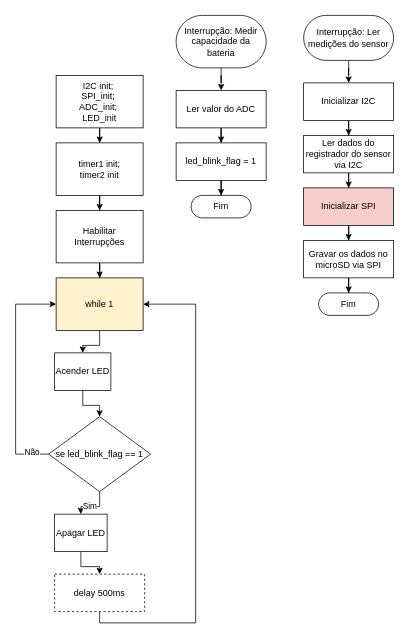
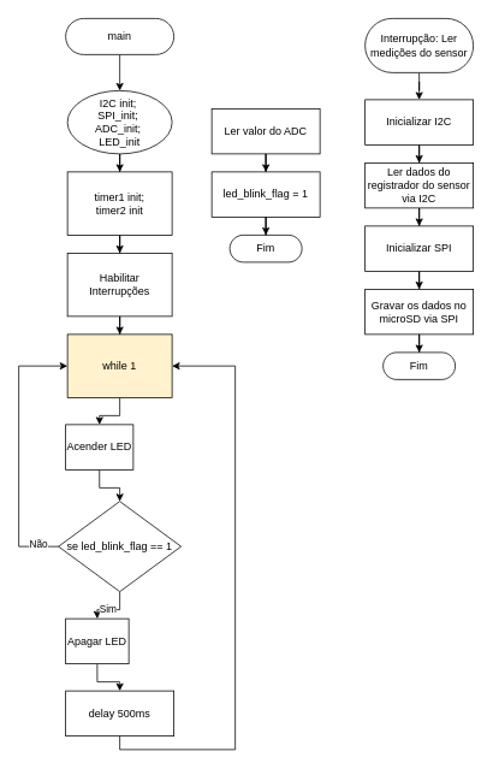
+ <mxCell id="19" value="main" style="html=1;dashed=0;whiteSpace=wrap;shape=mxgraph.dfd.start" vertex="1" parent="1"><mxGeometry x="72" y="20" width="120" height="40" as="geometry" /></mxCell>
- <mxCell id="3" value="Interrupção: Medir capacidade da bateria" style="html=1;dashed=0;whiteSpace=wrap;shape=mxgraph.dfd.start" vertex="1" parent="1"><mxGeometry x="234" y="20" width="120" height="70" as="geometry" /></mxCell>
+ <mxCell id="18" style="edgeStyle=orthogonalEdgeStyle;rounded=0;orthogonalLoop=1;jettySize=auto;html=1;entryX=0.5;entryY=0;entryDx=0;entryDy=0;" edge="1" parent="1" source="19" target="32"><mxGeometry relative="1" as="geometry" /></mxCell>
- <mxCell id="2" style="edgeStyle=orthogonalEdgeStyle;rounded=0;orthogonalLoop=1;jettySize=auto;html=1;entryX=0.5;entryY=0;entryDx=0;entryDy=0;" edge="1" parent="1" source="3" target="5"><mxGeometry relative="1" as="geometry" /></mxCell>
- <mxCell id="32" value="I2C init;&amp;nbsp;&lt;div&gt;SPI_init;&amp;nbsp;&lt;/div&gt;&lt;div&gt;ADC_init;&amp;nbsp;&lt;/div&gt;&lt;div&gt;LED_init&lt;/div&gt;" style="html=1;dashed=0;whiteSpace=wrap;" vertex="1" parent="1"><mxGeometry x="74" y="100" width="116" height="70" as="geometry" /></mxCell>
+ <mxCell id="32" value="I2C init;&amp;nbsp;&lt;div&gt;SPI_init;&amp;nbsp;&lt;/div&gt;&lt;div&gt;ADC_init;&amp;nbsp;&lt;/div&gt;&lt;div&gt;LED_init&lt;/div&gt;" style="ellipse;html=1;dashed=0;whiteSpace=wrap;" vertex="1" parent="1"><mxGeometry x="74" y="100" width="116" height="70" as="geometry" /></mxCell>
- <mxCell id="16" value="Inicializar SPI" style="html=1;dashed=0;whiteSpace=wrap;fillColor=#f8cecc;" vertex="1" parent="1"><mxGeometry x="404" y="250" width="120" height="50" as="geometry" /></mxCell>
+ <mxCell id="16" value="Inicializar SPI" style="html=1;dashed=0;whiteSpace=wrap;" vertex="1" parent="1"><mxGeometry x="404" y="250" width="120" height="50" as="geometry" /></mxCell>
- <mxCell id="28" value="delay 500ms" style="html=1;dashed=1;whiteSpace=wrap;" vertex="1" parent="1"><mxGeometry x="72" y="765" width="120" height="50" as="geometry" /></mxCell>
+ <mxCell id="28" value="delay 500ms" style="html=1;dashed=0;whiteSpace=wrap;" vertex="1" parent="1"><mxGeometry x="72" y="765" width="120" height="50" as="geometry" /></mxCell>
